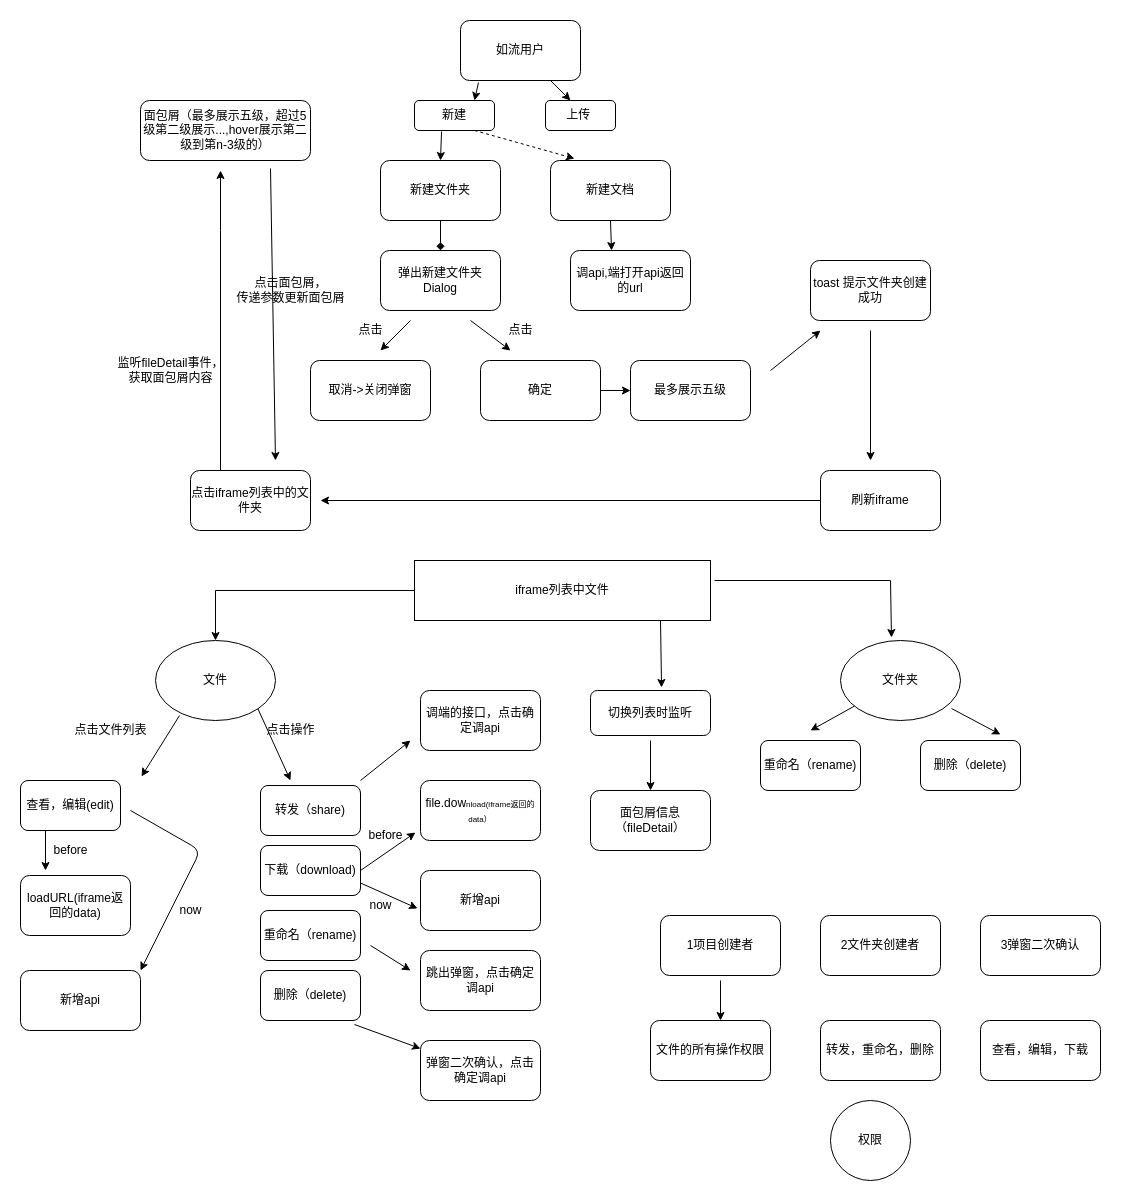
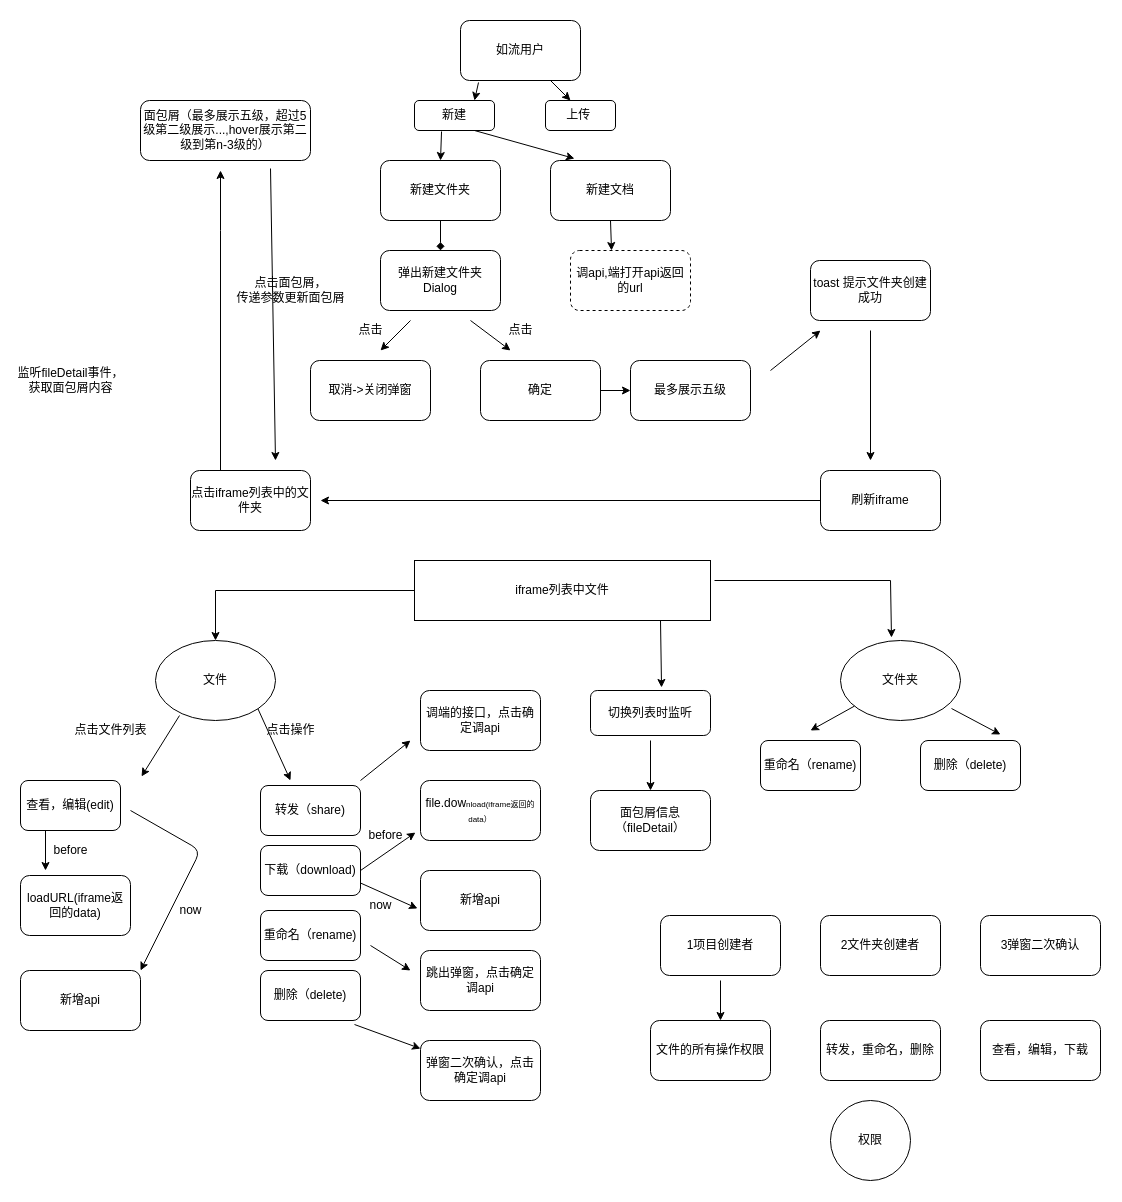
- <mxCell id="41" value="" style="endArrow=classic;html=1;exitX=0.75;exitY=1;exitDx=0;exitDy=0;entryX=0.2;entryY=-0.033;entryDx=0;entryDy=0;entryPerimeter=0;dashed=1;" parent="1" source="37" target="33" edge="1"><mxGeometry width="50" height="50" relative="1" as="geometry"><mxPoint x="540" y="180" as="sourcePoint" /><mxPoint x="590" y="130" as="targetPoint" /></mxGeometry></mxCell>
+ <mxCell id="41" value="" style="endArrow=classic;html=1;exitX=0.75;exitY=1;exitDx=0;exitDy=0;entryX=0.2;entryY=-0.033;entryDx=0;entryDy=0;entryPerimeter=0;" parent="1" source="37" target="33" edge="1"><mxGeometry width="50" height="50" relative="1" as="geometry"><mxPoint x="540" y="180" as="sourcePoint" /><mxPoint x="590" y="130" as="targetPoint" /></mxGeometry></mxCell>
- <mxCell id="34" value="&lt;span&gt;调api,端打开api返回的url&lt;/span&gt;" style="rounded=1;whiteSpace=wrap;html=1;" parent="1" vertex="1"><mxGeometry x="570" y="250" width="120" height="60" as="geometry" /></mxCell>
+ <mxCell id="34" value="&lt;span&gt;调api,端打开api返回的url&lt;/span&gt;" style="rounded=1;whiteSpace=wrap;html=1;dashed=1;" parent="1" vertex="1"><mxGeometry x="570" y="250" width="120" height="60" as="geometry" /></mxCell>
- <mxCell id="30" value="监听fileDetail事件，&lt;br&gt;获取面包屑内容" style="text;html=1;align=center;verticalAlign=middle;resizable=0;points=[];autosize=1;" parent="1" vertex="1"><mxGeometry x="110" y="355" width="120" height="30" as="geometry" /></mxCell>
+ <mxCell id="30" value="监听fileDetail事件，&lt;br&gt;获取面包屑内容" style="text;html=1;align=center;verticalAlign=middle;resizable=0;points=[];autosize=1;" parent="1" vertex="1"><mxGeometry x="10" y="365" width="120" height="30" as="geometry" /></mxCell>
